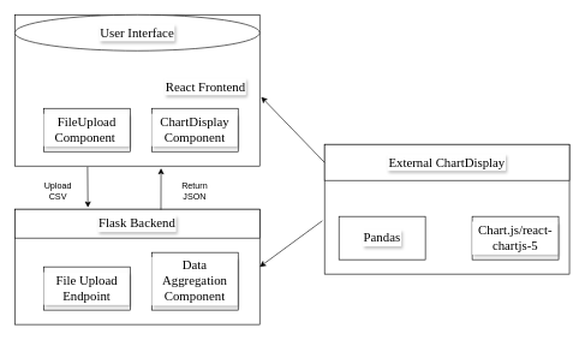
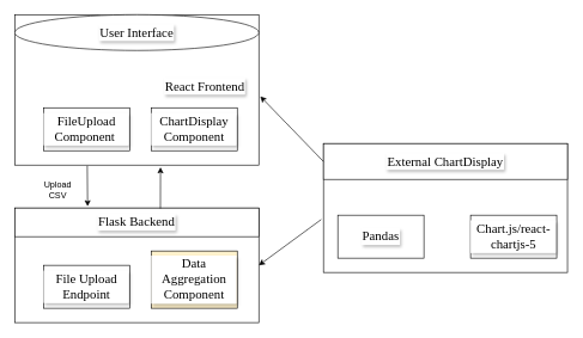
- <mxCell id="20" value="Return JSON" style="text;html=1;align=center;verticalAlign=middle;whiteSpace=wrap;rounded=0;" vertex="1" parent="1"><mxGeometry x="240" y="250" width="60" height="30" as="geometry" /></mxCell>
- <mxCell id="8" value="Data Aggregation Component" style="rounded=0;whiteSpace=wrap;html=1;fontSize=18;labelBackgroundColor=default;textShadow=1;labelBorderColor=#ffffff;fontFamily=Times New Roman;" vertex="1" parent="1"><mxGeometry x="210" y="350" width="120" height="80" as="geometry" /></mxCell>
+ <mxCell id="8" value="Data Aggregation Component" style="rounded=0;whiteSpace=wrap;html=1;fontSize=18;labelBackgroundColor=default;textShadow=1;labelBorderColor=#ffffff;fontFamily=Times New Roman;fillColor=#fff2cc;" vertex="1" parent="1"><mxGeometry x="210" y="350" width="120" height="80" as="geometry" /></mxCell>
